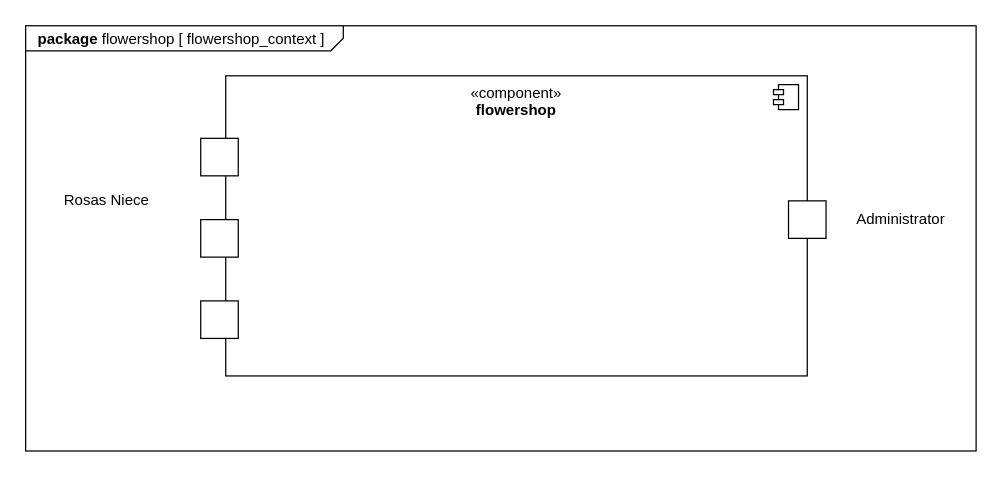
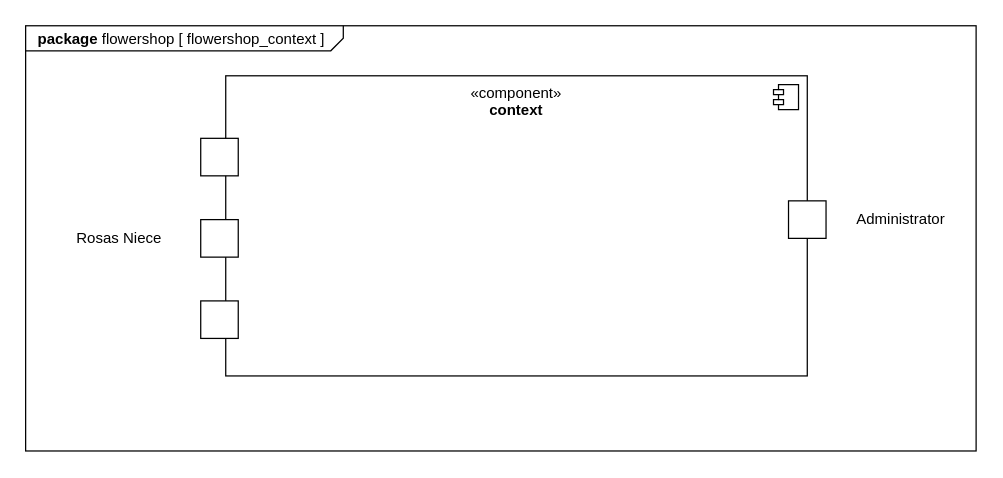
- <mxCell id="3" value="«component»&lt;br&gt;&lt;b&gt;flowershop&lt;/b&gt;" style="html=1;dropTarget=0;whiteSpace=wrap;verticalAlign=top;" vertex="1" parent="1"><mxGeometry x="180" y="60" width="465" height="240" as="geometry" /></mxCell>
+ <mxCell id="3" value="«component»&lt;br&gt;&lt;b&gt;context&lt;/b&gt;" style="html=1;dropTarget=0;whiteSpace=wrap;verticalAlign=top;" vertex="1" parent="1"><mxGeometry x="180" y="60" width="465" height="240" as="geometry" /></mxCell>
- <mxCell id="7" value="Rosas Niece" style="text;html=1;align=center;verticalAlign=middle;whiteSpace=wrap;rounded=0;" vertex="1" parent="1"><mxGeometry x="30" y="145" width="110" height="30" as="geometry" /></mxCell>
+ <mxCell id="7" value="Rosas Niece" style="text;html=1;align=center;verticalAlign=middle;whiteSpace=wrap;rounded=0;" vertex="1" parent="1"><mxGeometry x="40" y="175" width="110" height="30" as="geometry" /></mxCell>
